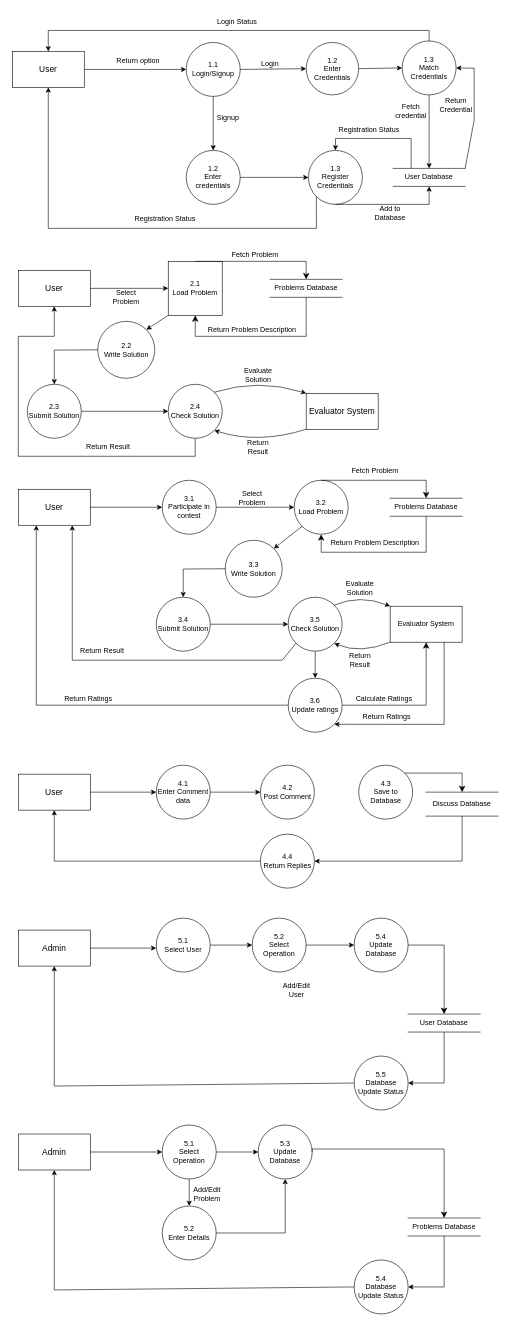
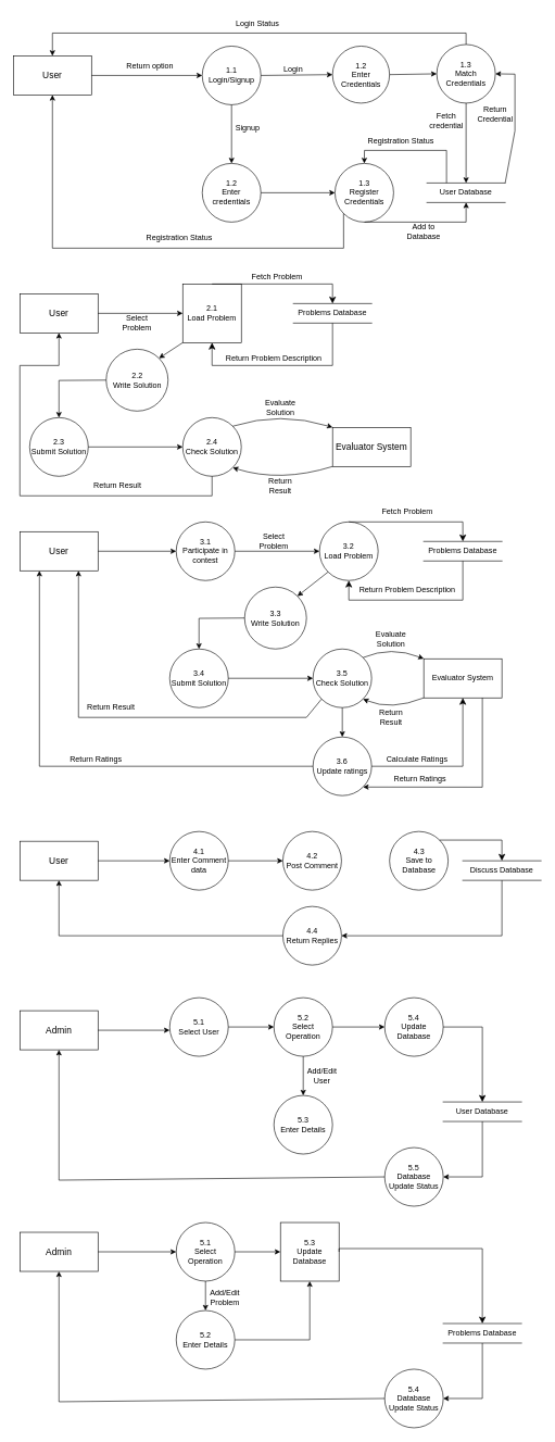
- <mxCell id="90" value="Discuss Database" style="shape=partialRectangle;whiteSpace=wrap;html=1;left=0;right=0;fillColor=none;" vertex="1" parent="1"><mxGeometry x="710" y="1320" width="120" height="40" as="geometry" /></mxCell>
+ <mxCell id="90" value="Discuss Database" style="shape=partialRectangle;whiteSpace=wrap;html=1;left=0;right=0;fillColor=none;" vertex="1" parent="1"><mxGeometry x="710" y="1320" width="120" height="30" as="geometry" /></mxCell>
+ <mxCell id="103" value="" style="endArrow=classic;html=1;rounded=0;exitX=0.5;exitY=1;exitDx=0;exitDy=0;entryX=0.5;entryY=0;entryDx=0;entryDy=0;" edge="1" parent="1" source="100" target="102"><mxGeometry width="50" height="50" relative="1" as="geometry"><mxPoint x="470" y="1630" as="sourcePoint" /><mxPoint x="520" y="1580" as="targetPoint" /></mxGeometry></mxCell>
+ <mxCell id="102" value="5.3&lt;div&gt;Enter Details&lt;/div&gt;" style="ellipse;whiteSpace=wrap;html=1;aspect=fixed;" vertex="1" parent="1"><mxGeometry x="420" y="1680" width="90" height="90" as="geometry" /></mxCell>
- <mxCell id="118" value="5.3&lt;div&gt;Update Database&lt;/div&gt;" style="ellipse;whiteSpace=wrap;html=1;aspect=fixed;" vertex="1" parent="1"><mxGeometry x="430" y="1875" width="90" height="90" as="geometry" /></mxCell>
+ <mxCell id="118" value="5.3&lt;div&gt;Update Database&lt;/div&gt;" style="whiteSpace=wrap;html=1;aspect=fixed;rounded=0;" vertex="1" parent="1"><mxGeometry x="430" y="1875" width="90" height="90" as="geometry" /></mxCell>
